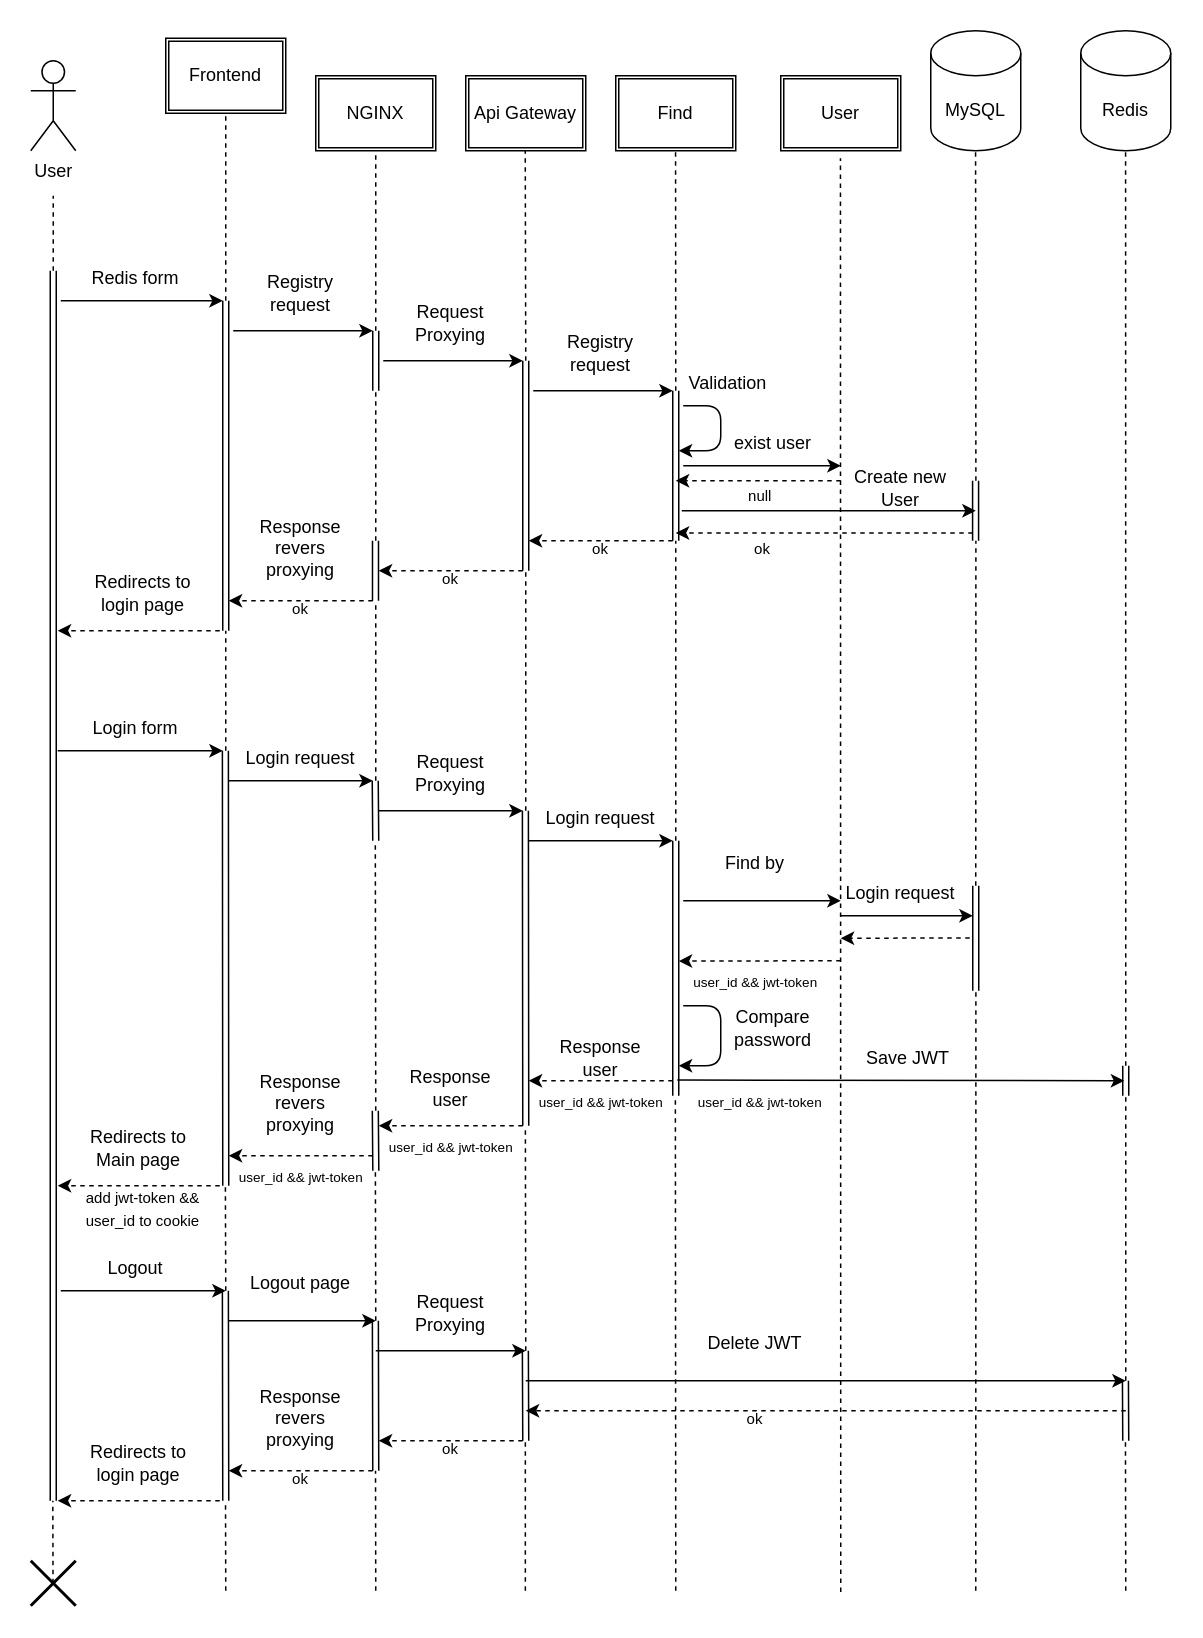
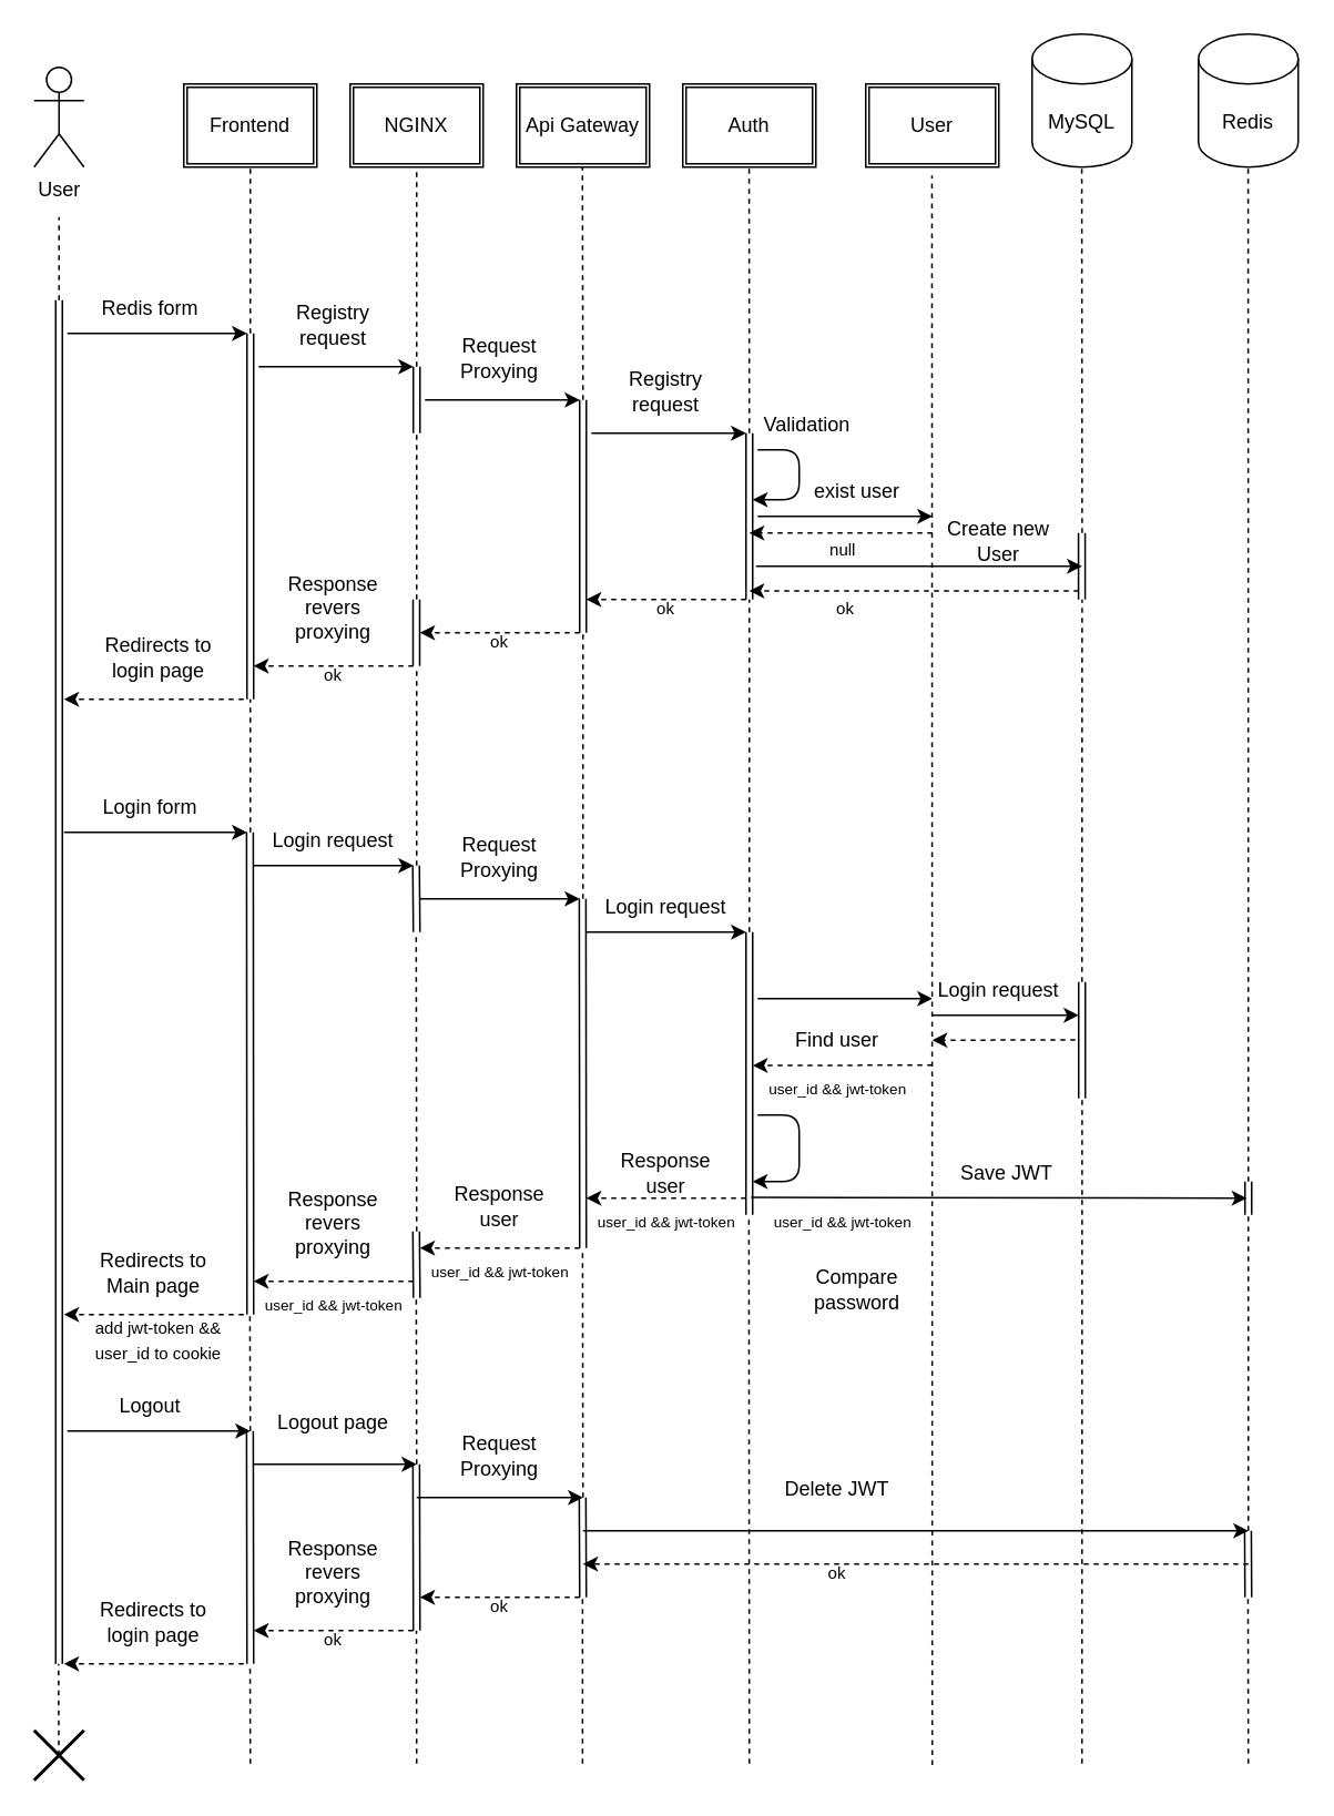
- <mxCell id="4" value="Frontend" style="shape=ext;double=1;rounded=0;whiteSpace=wrap;html=1;" parent="1" vertex="1"><mxGeometry x="110" y="25" width="80" height="50" as="geometry" /></mxCell>
+ <mxCell id="4" value="Frontend" style="shape=ext;double=1;rounded=0;whiteSpace=wrap;html=1;" parent="1" vertex="1"><mxGeometry x="110" y="50" width="80" height="50" as="geometry" /></mxCell>
- <mxCell id="7" value="Find" style="shape=ext;double=1;rounded=0;whiteSpace=wrap;html=1;" parent="1" vertex="1"><mxGeometry x="410" y="50" width="80" height="50" as="geometry" /></mxCell>
+ <mxCell id="7" value="Auth" style="shape=ext;double=1;rounded=0;whiteSpace=wrap;html=1;" parent="1" vertex="1"><mxGeometry x="410" y="50" width="80" height="50" as="geometry" /></mxCell>
- <mxCell id="64" value="Find by" style="text;html=1;strokeColor=none;fillColor=none;align=center;verticalAlign=middle;whiteSpace=wrap;rounded=0;" parent="1" vertex="1"><mxGeometry x="468" y="560" width="70" height="30" as="geometry" /></mxCell>
+ <mxCell id="66" value="Find user" style="text;html=1;strokeColor=none;fillColor=none;align=center;verticalAlign=middle;whiteSpace=wrap;rounded=0;" parent="1" vertex="1"><mxGeometry x="468" y="610" width="70" height="30" as="geometry" /></mxCell>
- <mxCell id="65" value="Compare password" style="text;html=1;strokeColor=none;fillColor=none;align=center;verticalAlign=middle;whiteSpace=wrap;rounded=0;" parent="1" vertex="1"><mxGeometry x="480" y="670" width="70" height="30" as="geometry" /></mxCell>
+ <mxCell id="65" value="Compare password" style="text;html=1;strokeColor=none;fillColor=none;align=center;verticalAlign=middle;whiteSpace=wrap;rounded=0;" parent="1" vertex="1"><mxGeometry x="480" y="760" width="70" height="30" as="geometry" /></mxCell>
